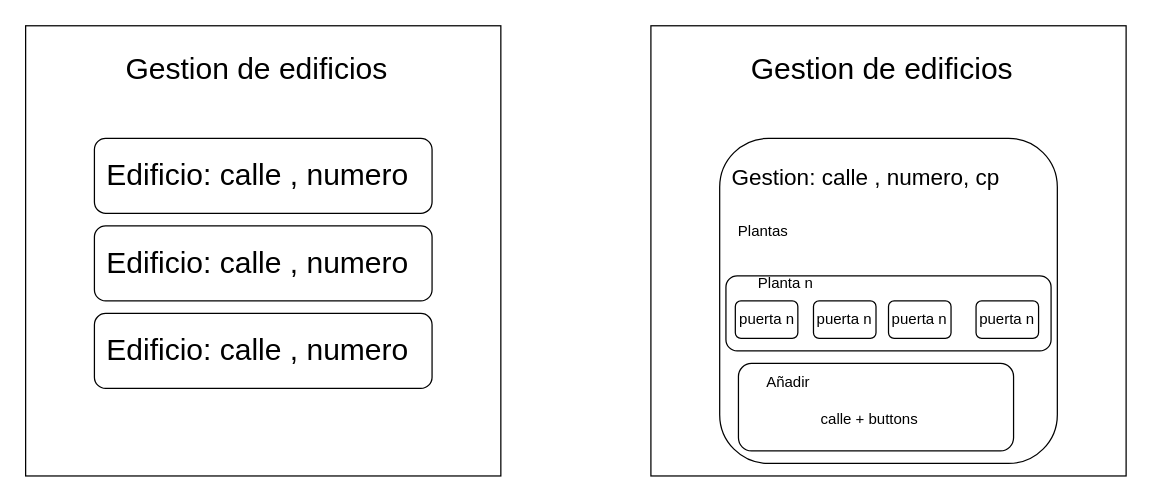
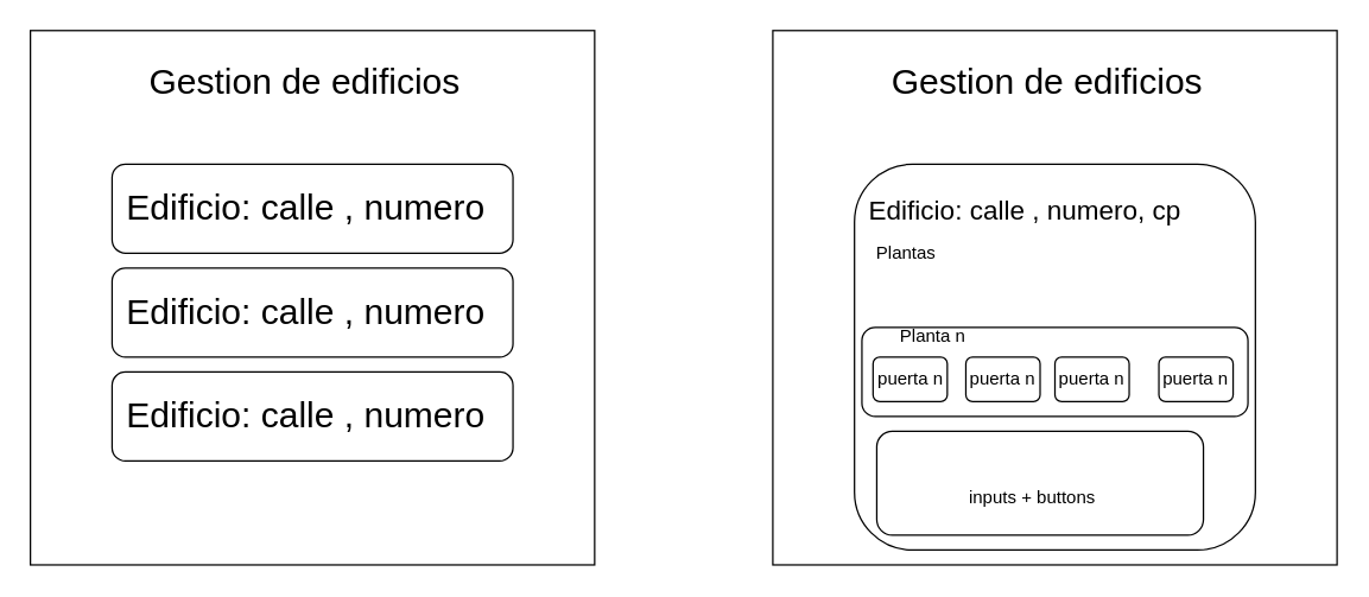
- <mxCell id="13" value="&lt;font style=&quot;font-size: 18px;&quot;&gt;Gestion: calle , numero, cp&lt;/font&gt;" style="text;html=1;strokeColor=none;fillColor=none;align=left;verticalAlign=middle;whiteSpace=wrap;rounded=0;fontSize=24;" vertex="1" parent="1"><mxGeometry x="582.5" y="125" width="257.5" height="30" as="geometry" /></mxCell>
+ <mxCell id="13" value="&lt;font style=&quot;font-size: 18px;&quot;&gt;Edificio: calle , numero, cp&lt;/font&gt;" style="text;html=1;strokeColor=none;fillColor=none;align=left;verticalAlign=middle;whiteSpace=wrap;rounded=0;fontSize=24;" vertex="1" parent="1"><mxGeometry x="582.5" y="125" width="257.5" height="30" as="geometry" /></mxCell>
- <mxCell id="15" value="Plantas" style="text;html=1;strokeColor=none;fillColor=none;align=center;verticalAlign=middle;whiteSpace=wrap;rounded=0;fontSize=12;" vertex="1" parent="1"><mxGeometry x="580" y="170" width="60" height="30" as="geometry" /></mxCell>
+ <mxCell id="15" value="Plantas" style="text;html=1;strokeColor=none;fillColor=none;align=center;verticalAlign=middle;whiteSpace=wrap;rounded=0;fontSize=12;" vertex="1" parent="1"><mxGeometry x="580" y="155" width="60" height="30" as="geometry" /></mxCell>
- <mxCell id="22" value="Añadir" style="text;html=1;strokeColor=none;fillColor=none;align=center;verticalAlign=middle;whiteSpace=wrap;rounded=0;fontSize=12;" vertex="1" parent="1"><mxGeometry x="600" y="290" width="60" height="30" as="geometry" /></mxCell>
- <mxCell id="23" value="calle + buttons" style="text;html=1;strokeColor=none;fillColor=none;align=center;verticalAlign=middle;whiteSpace=wrap;rounded=0;fontSize=12;" vertex="1" parent="1"><mxGeometry x="600" y="320" width="190" height="30" as="geometry" /></mxCell>
+ <mxCell id="23" value="inputs + buttons" style="text;html=1;strokeColor=none;fillColor=none;align=center;verticalAlign=middle;whiteSpace=wrap;rounded=0;fontSize=12;" vertex="1" parent="1"><mxGeometry x="600" y="320" width="190" height="30" as="geometry" /></mxCell>
